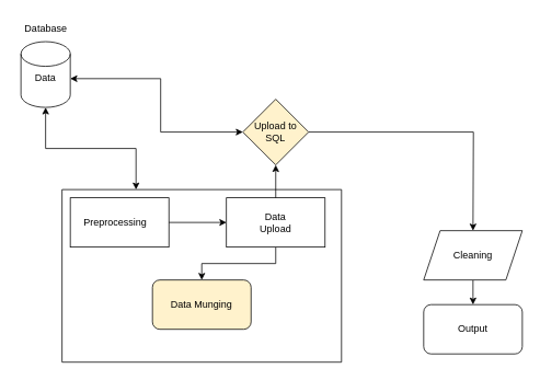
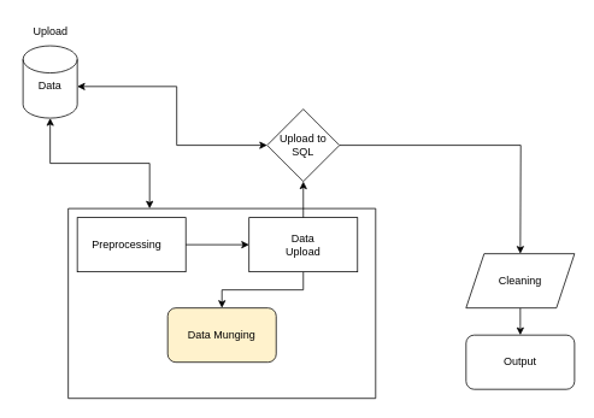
- <mxCell id="4" value="Database" style="text;html=1;align=center;verticalAlign=middle;resizable=0;points=[];autosize=1;strokeColor=none;fillColor=none;" vertex="1" parent="1"><mxGeometry x="20" y="20" width="70" height="30" as="geometry" /></mxCell>
+ <mxCell id="4" value="Upload" style="text;html=1;align=center;verticalAlign=middle;resizable=0;points=[];autosize=1;strokeColor=none;fillColor=none;" vertex="1" parent="1"><mxGeometry x="20" y="20" width="70" height="30" as="geometry" /></mxCell>
- <mxCell id="15" value="Upload to SQL" style="rhombus;whiteSpace=wrap;html=1;fillColor=#fff2cc;" vertex="1" parent="1"><mxGeometry x="295" y="120" width="80" height="80" as="geometry" /></mxCell>
+ <mxCell id="15" value="Upload to SQL" style="rhombus;whiteSpace=wrap;html=1;" vertex="1" parent="1"><mxGeometry x="295" y="120" width="80" height="80" as="geometry" /></mxCell>
